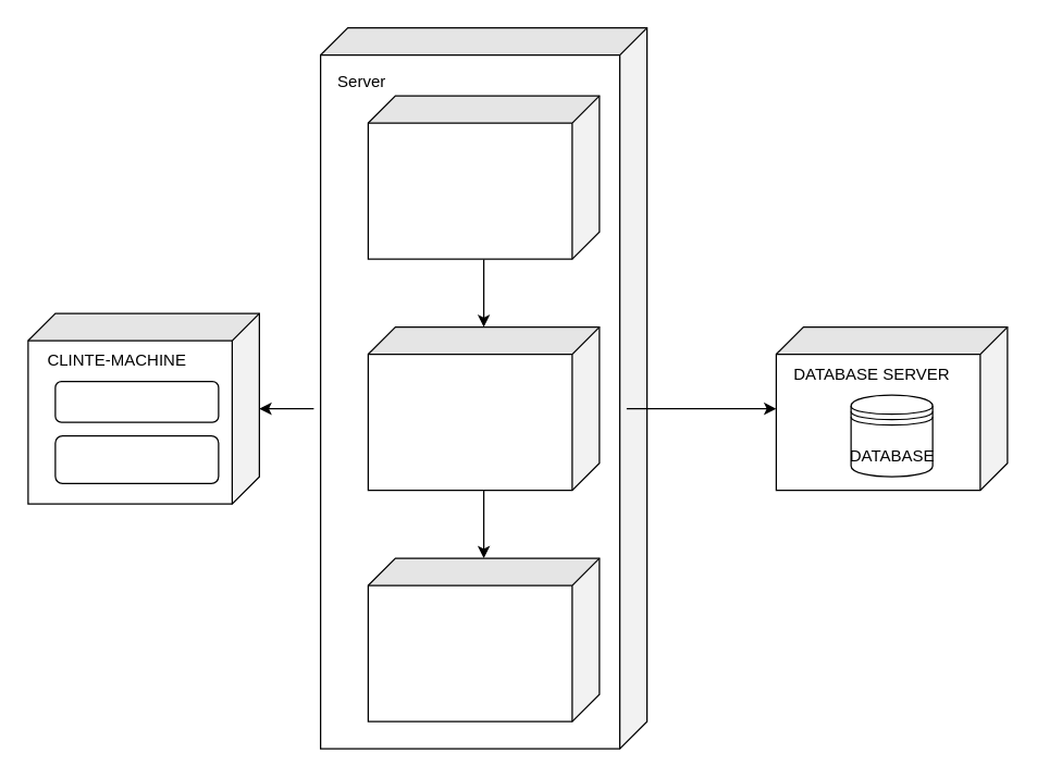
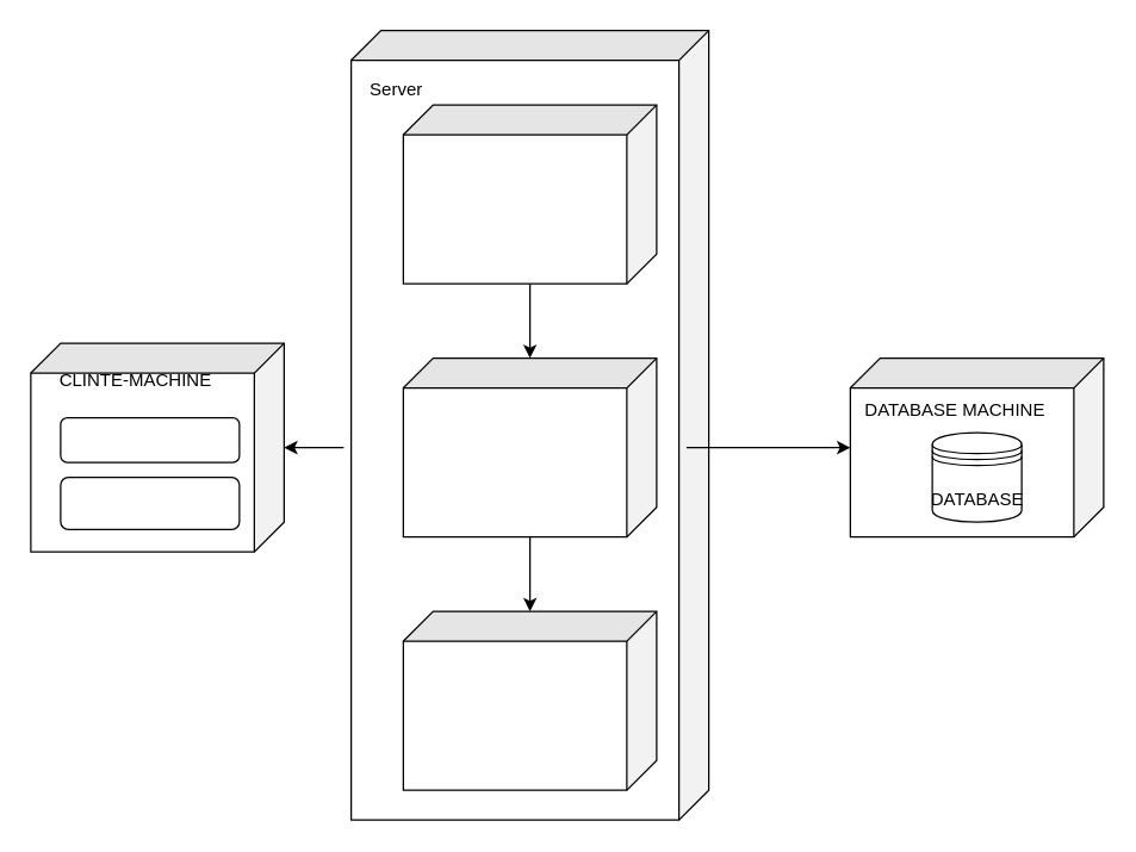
- <mxCell id="16" value="CLINTE-MACHINE" style="text;html=1;align=center;verticalAlign=middle;resizable=0;points=[];autosize=1;strokeColor=none;fillColor=none;" vertex="1" parent="1"><mxGeometry x="20" y="250" width="130" height="30" as="geometry" /></mxCell>
+ <mxCell id="16" value="CLINTE-MACHINE" style="text;html=1;align=center;verticalAlign=middle;resizable=0;points=[];autosize=1;strokeColor=none;fillColor=none;" vertex="1" parent="1"><mxGeometry x="25" y="240" width="130" height="30" as="geometry" /></mxCell>
- <mxCell id="14" value="DATABASE SERVER" style="text;html=1;align=center;verticalAlign=middle;resizable=0;points=[];autosize=1;strokeColor=none;fillColor=none;" vertex="1" parent="1"><mxGeometry x="570" y="260" width="140" height="30" as="geometry" /></mxCell>
+ <mxCell id="14" value="DATABASE MACHINE" style="text;html=1;align=center;verticalAlign=middle;resizable=0;points=[];autosize=1;strokeColor=none;fillColor=none;" vertex="1" parent="1"><mxGeometry x="570" y="260" width="140" height="30" as="geometry" /></mxCell>
